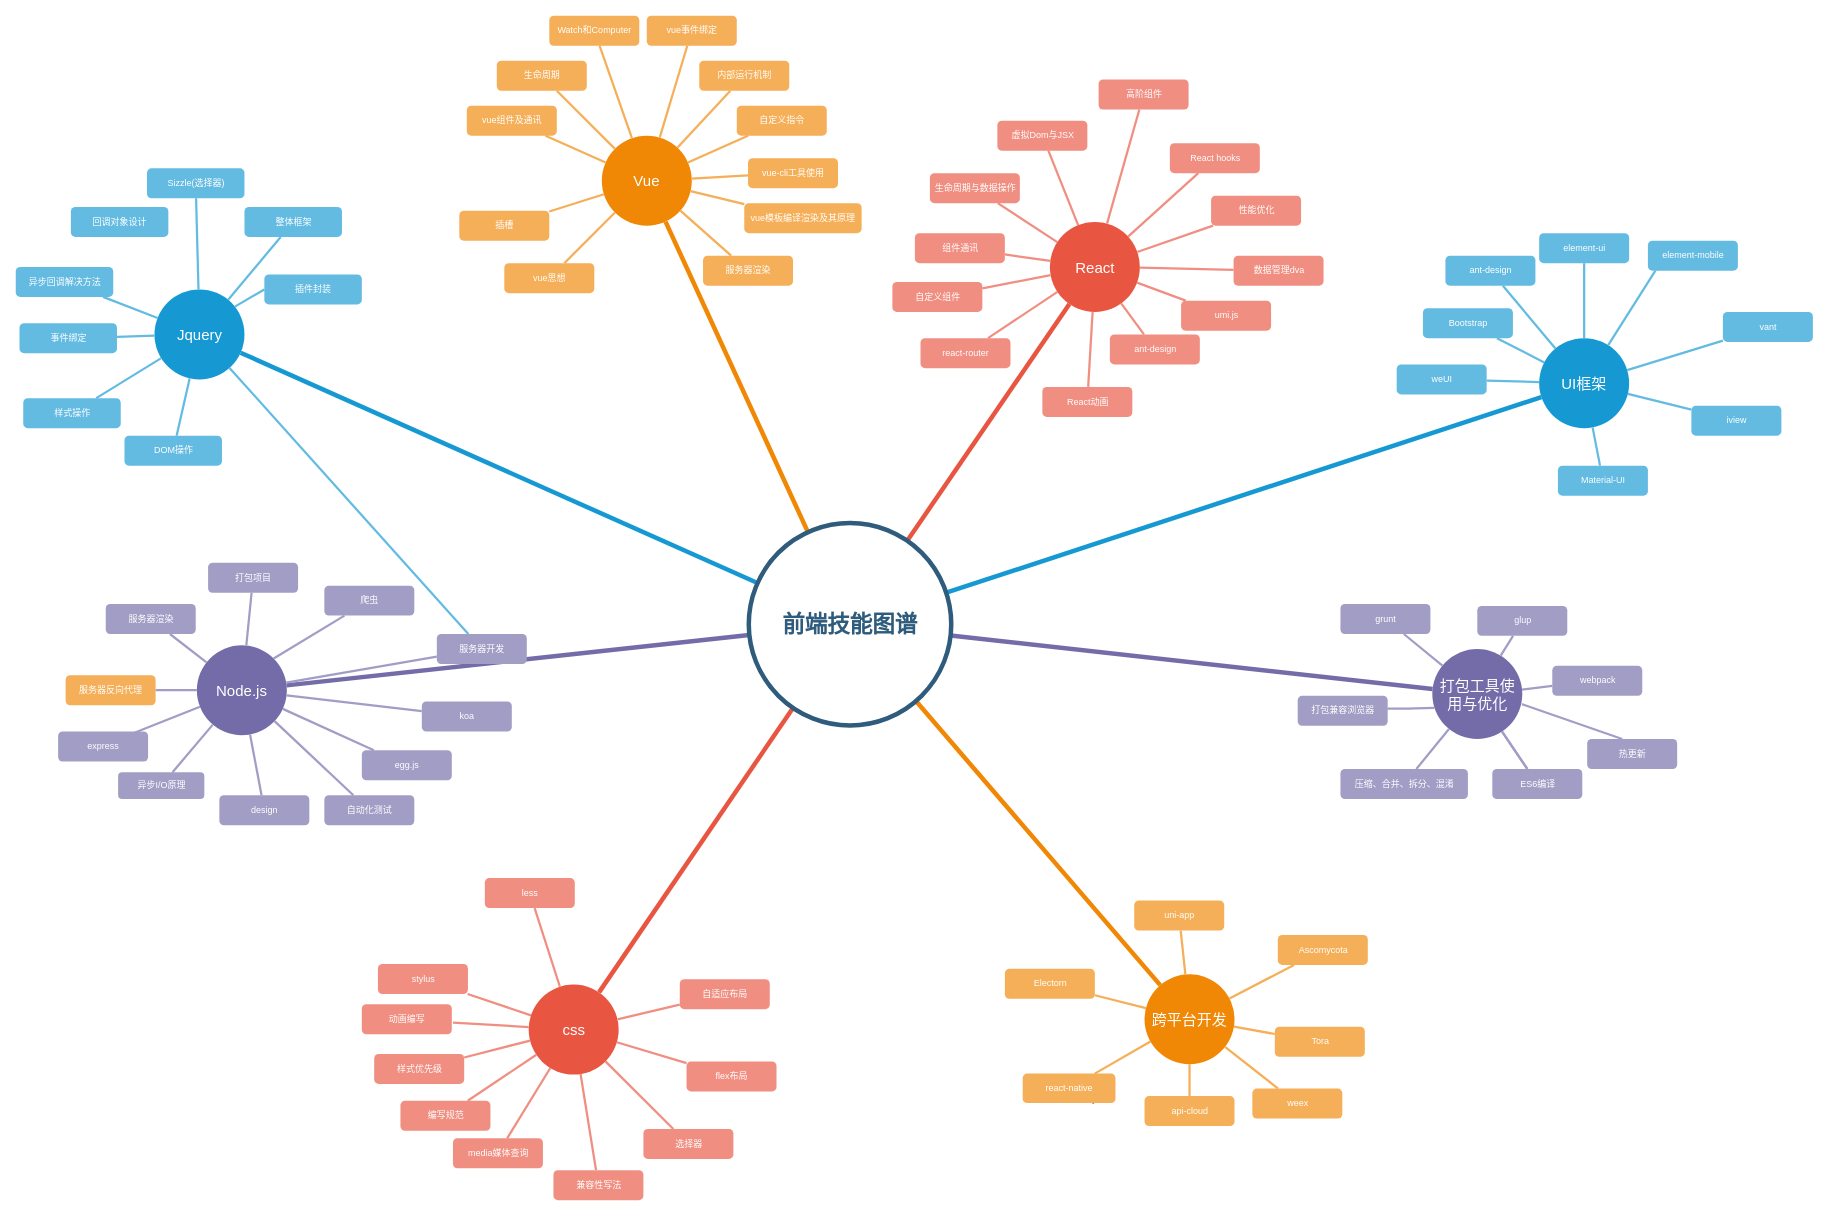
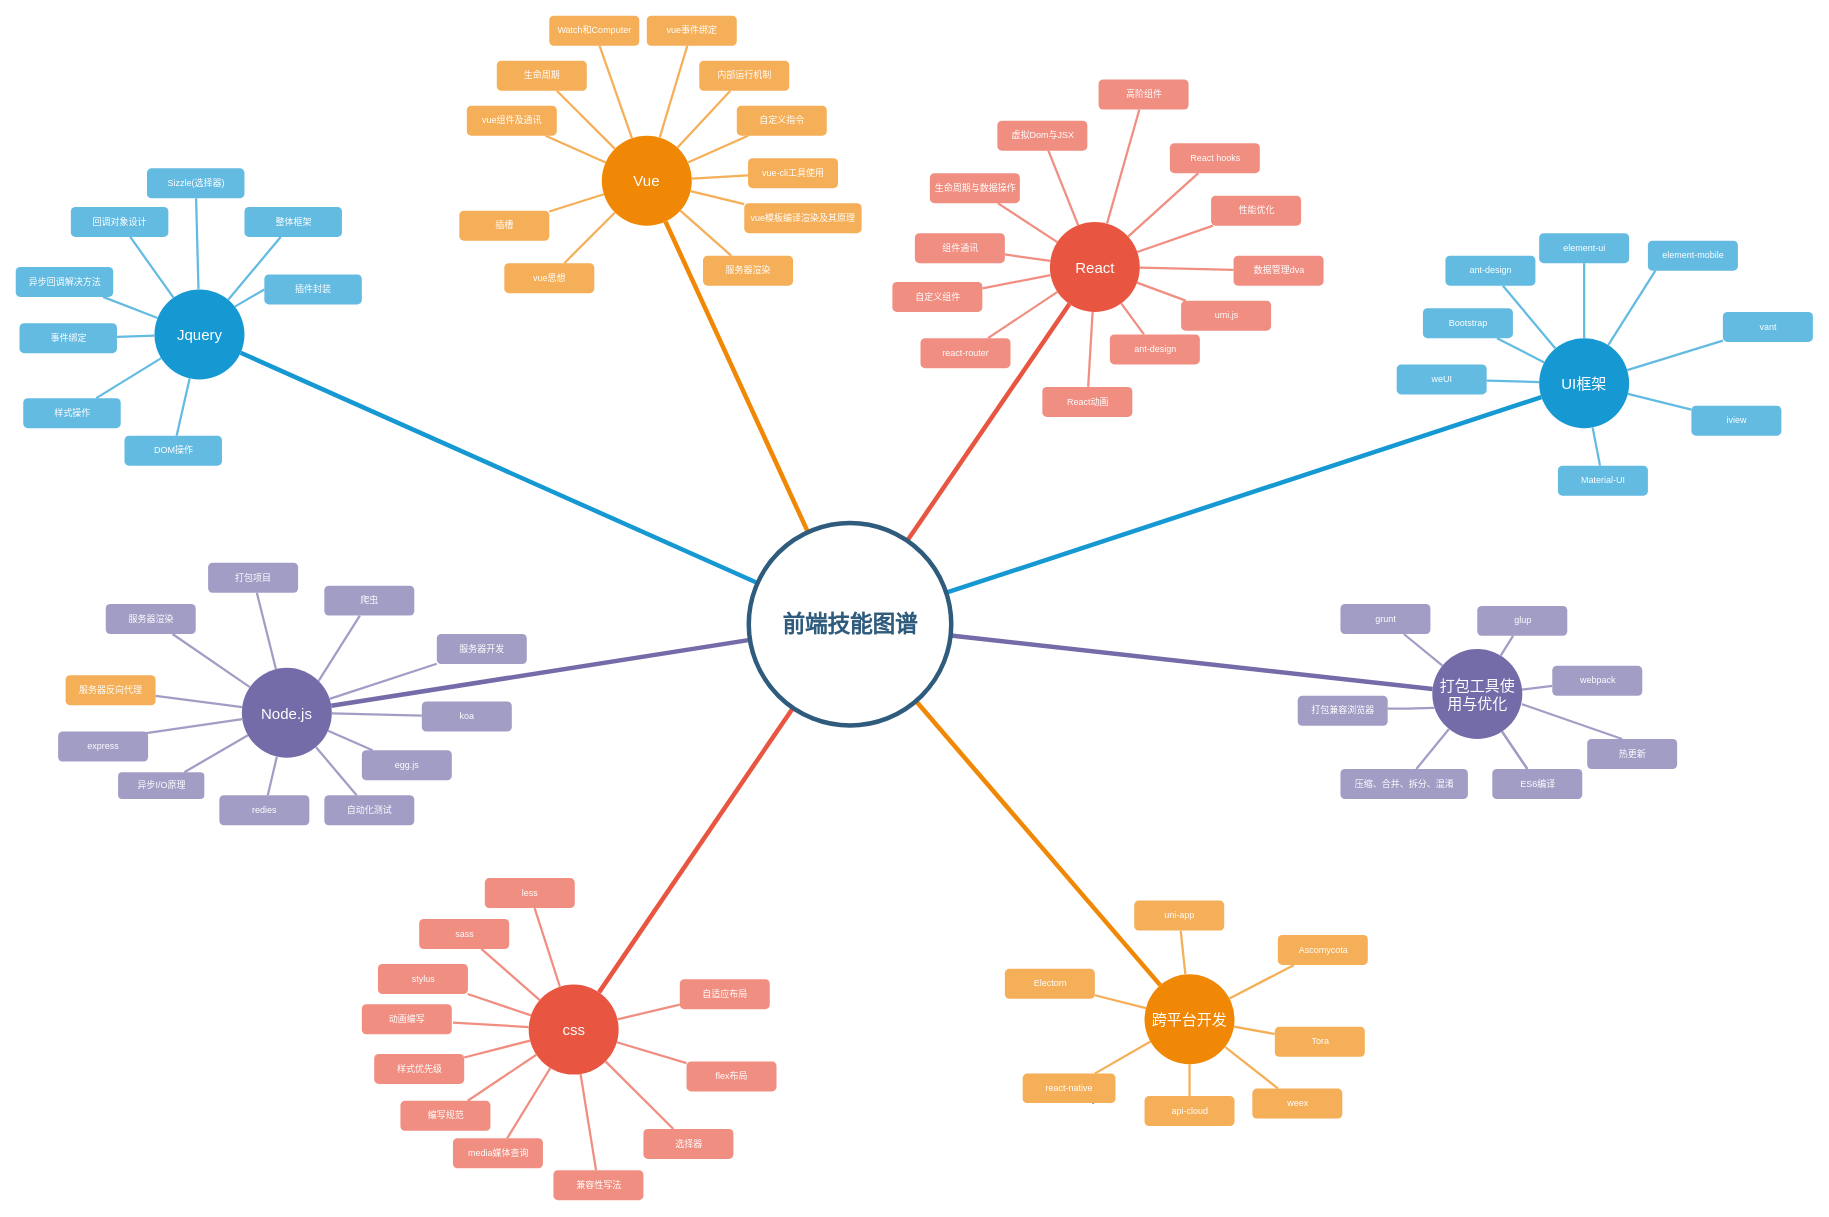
- <mxCell id="29" value="" style="edgeStyle=none;endArrow=none;strokeWidth=3;strokeColor=#64BBE2;html=1;" parent="1" source="2" target="145" edge="1"><mxGeometry x="-576.5" y="150" width="100" height="100" as="geometry"><mxPoint x="-539.5" y="270" as="sourcePoint" /><mxPoint x="-439.5" y="170" as="targetPoint" /></mxGeometry></mxCell>
+ <mxCell id="29" value="" style="edgeStyle=none;endArrow=none;strokeWidth=3;strokeColor=#64BBE2;html=1;" parent="1" source="2" target="22" edge="1"><mxGeometry x="-576.5" y="150" width="100" height="100" as="geometry"><mxPoint x="-539.5" y="270" as="sourcePoint" /><mxPoint x="-439.5" y="170" as="targetPoint" /></mxGeometry></mxCell>
- <mxCell id="143" value="Node.js" style="ellipse;whiteSpace=wrap;html=1;shadow=0;fontFamily=Helvetica;fontSize=20;fontColor=#FFFFFF;align=center;strokeWidth=3;fillColor=#736ca8;strokeColor=none;" parent="1" vertex="1"><mxGeometry x="262" y="859.5" width="120" height="120" as="geometry" /></mxCell>
+ <mxCell id="143" value="Node.js" style="ellipse;whiteSpace=wrap;html=1;shadow=0;fontFamily=Helvetica;fontSize=20;fontColor=#FFFFFF;align=center;strokeWidth=3;fillColor=#736ca8;strokeColor=none;" parent="1" vertex="1"><mxGeometry x="322" y="889.5" width="120" height="120" as="geometry" /></mxCell>
- <mxCell id="150" value="design" style="rounded=1;fillColor=#a29dc5;strokeColor=none;strokeWidth=3;shadow=0;html=1;fontColor=#FFFFFF;" parent="1" vertex="1"><mxGeometry x="292" y="1059.5" width="120" height="40" as="geometry" /></mxCell>
+ <mxCell id="150" value="redies" style="rounded=1;fillColor=#a29dc5;strokeColor=none;strokeWidth=3;shadow=0;html=1;fontColor=#FFFFFF;" parent="1" vertex="1"><mxGeometry x="292" y="1059.5" width="120" height="40" as="geometry" /></mxCell>
+ <mxCell id="120" value="sass" style="rounded=1;fillColor=#f08e81;strokeColor=none;strokeWidth=3;shadow=0;html=1;fontColor=#FFFFFF;" parent="1" vertex="1"><mxGeometry x="558.5" y="1224.5" width="120" height="40" as="geometry" /></mxCell>
+ <mxCell id="132" value="" style="edgeStyle=none;endArrow=none;strokeWidth=3;strokeColor=#F08E81;html=1;" parent="1" source="8" target="120" edge="1"><mxGeometry x="286.5" y="189.5" width="100" height="100" as="geometry"><mxPoint x="323.5" y="309.5" as="sourcePoint" /><mxPoint x="423.5" y="209.5" as="targetPoint" /></mxGeometry></mxCell>
